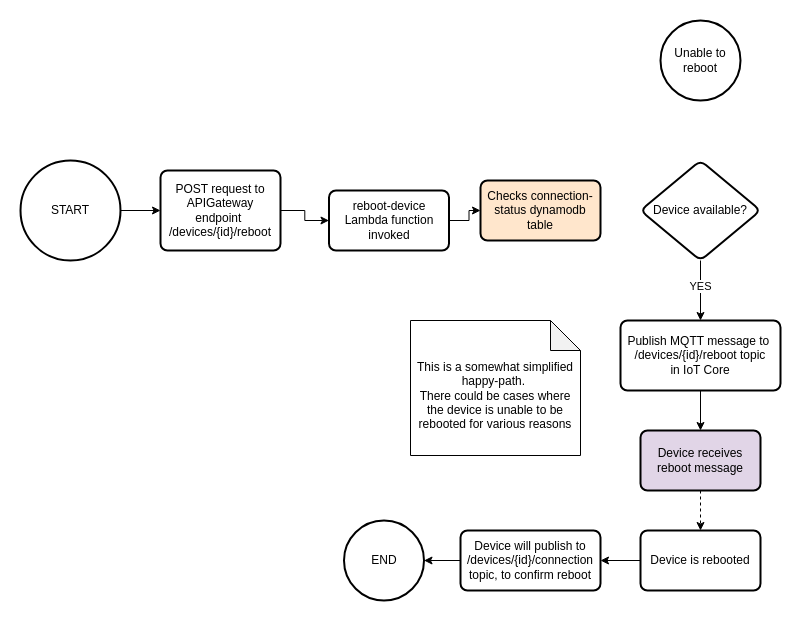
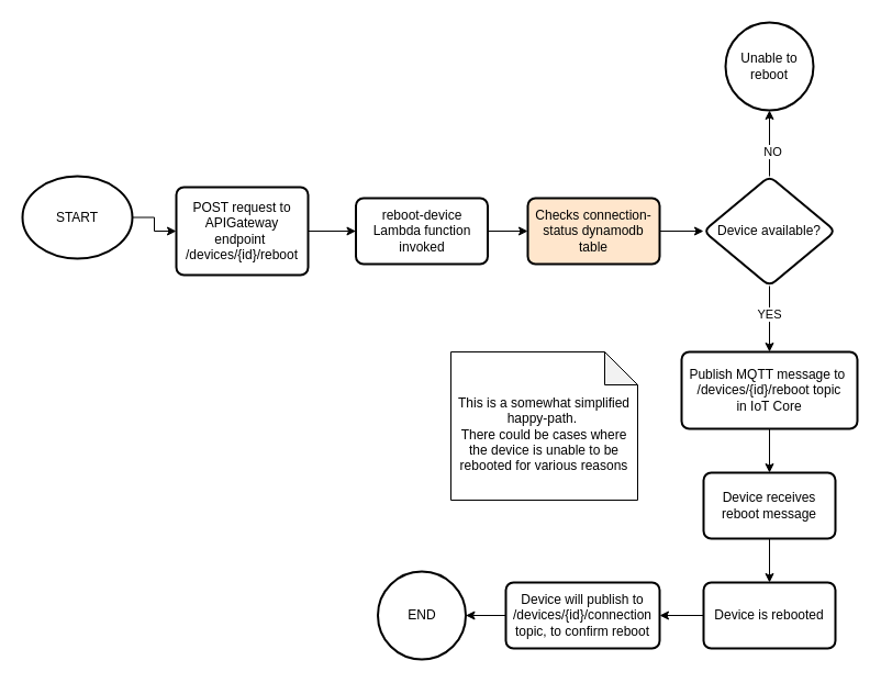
+ <mxCell id="10" value="" style="edgeStyle=orthogonalEdgeStyle;rounded=0;orthogonalLoop=1;jettySize=auto;html=1;" edge="1" parent="1" source="14" target="15"><mxGeometry relative="1" as="geometry" /></mxCell>
+ <mxCell id="11" value="NO" style="edgeLabel;html=1;align=center;verticalAlign=middle;resizable=0;points=[];" vertex="1" connectable="0" parent="10"><mxGeometry x="-0.222" y="-2" relative="1" as="geometry"><mxPoint as="offset" /></mxGeometry></mxCell>
- <mxCell id="3" value="START" style="strokeWidth=2;html=1;shape=mxgraph.flowchart.start_2;whiteSpace=wrap;" vertex="1" parent="1"><mxGeometry x="20" y="160" width="100" height="100" as="geometry" /></mxCell>
+ <mxCell id="3" value="START" style="strokeWidth=2;html=1;shape=mxgraph.flowchart.start_2;whiteSpace=wrap;" vertex="1" parent="1"><mxGeometry x="20" y="160" width="100" height="75" as="geometry" /></mxCell>
+ <mxCell id="8" value="" style="edgeStyle=orthogonalEdgeStyle;rounded=0;orthogonalLoop=1;jettySize=auto;html=1;" edge="1" parent="1" source="9" target="14"><mxGeometry relative="1" as="geometry" /></mxCell>
- <mxCell id="7" value="reboot-device Lambda function invoked" style="whiteSpace=wrap;html=1;rounded=1;absoluteArcSize=1;arcSize=14;strokeWidth=2;" vertex="1" parent="1"><mxGeometry x="328.5" y="190" width="120" height="60" as="geometry" /></mxCell>
+ <mxCell id="7" value="reboot-device Lambda function invoked" style="whiteSpace=wrap;html=1;rounded=1;absoluteArcSize=1;arcSize=14;strokeWidth=2;" vertex="1" parent="1"><mxGeometry x="323.5" y="180" width="120" height="60" as="geometry" /></mxCell>
- <mxCell id="19" value="Device receives reboot message" style="whiteSpace=wrap;html=1;rounded=1;absoluteArcSize=1;arcSize=14;strokeWidth=2;fillColor=#e1d5e7;" vertex="1" parent="1"><mxGeometry x="640" y="430" width="120" height="60" as="geometry" /></mxCell>
+ <mxCell id="19" value="Device receives reboot message" style="whiteSpace=wrap;html=1;rounded=1;absoluteArcSize=1;arcSize=14;strokeWidth=2;" vertex="1" parent="1"><mxGeometry x="640" y="430" width="120" height="60" as="geometry" /></mxCell>
- <mxCell id="18" value="" style="edgeStyle=orthogonalEdgeStyle;rounded=0;orthogonalLoop=1;jettySize=auto;html=1;dashed=1;" edge="1" parent="1" source="19" target="21"><mxGeometry relative="1" as="geometry" /></mxCell>
+ <mxCell id="18" value="" style="edgeStyle=orthogonalEdgeStyle;rounded=0;orthogonalLoop=1;jettySize=auto;html=1;" edge="1" parent="1" source="19" target="21"><mxGeometry relative="1" as="geometry" /></mxCell>
